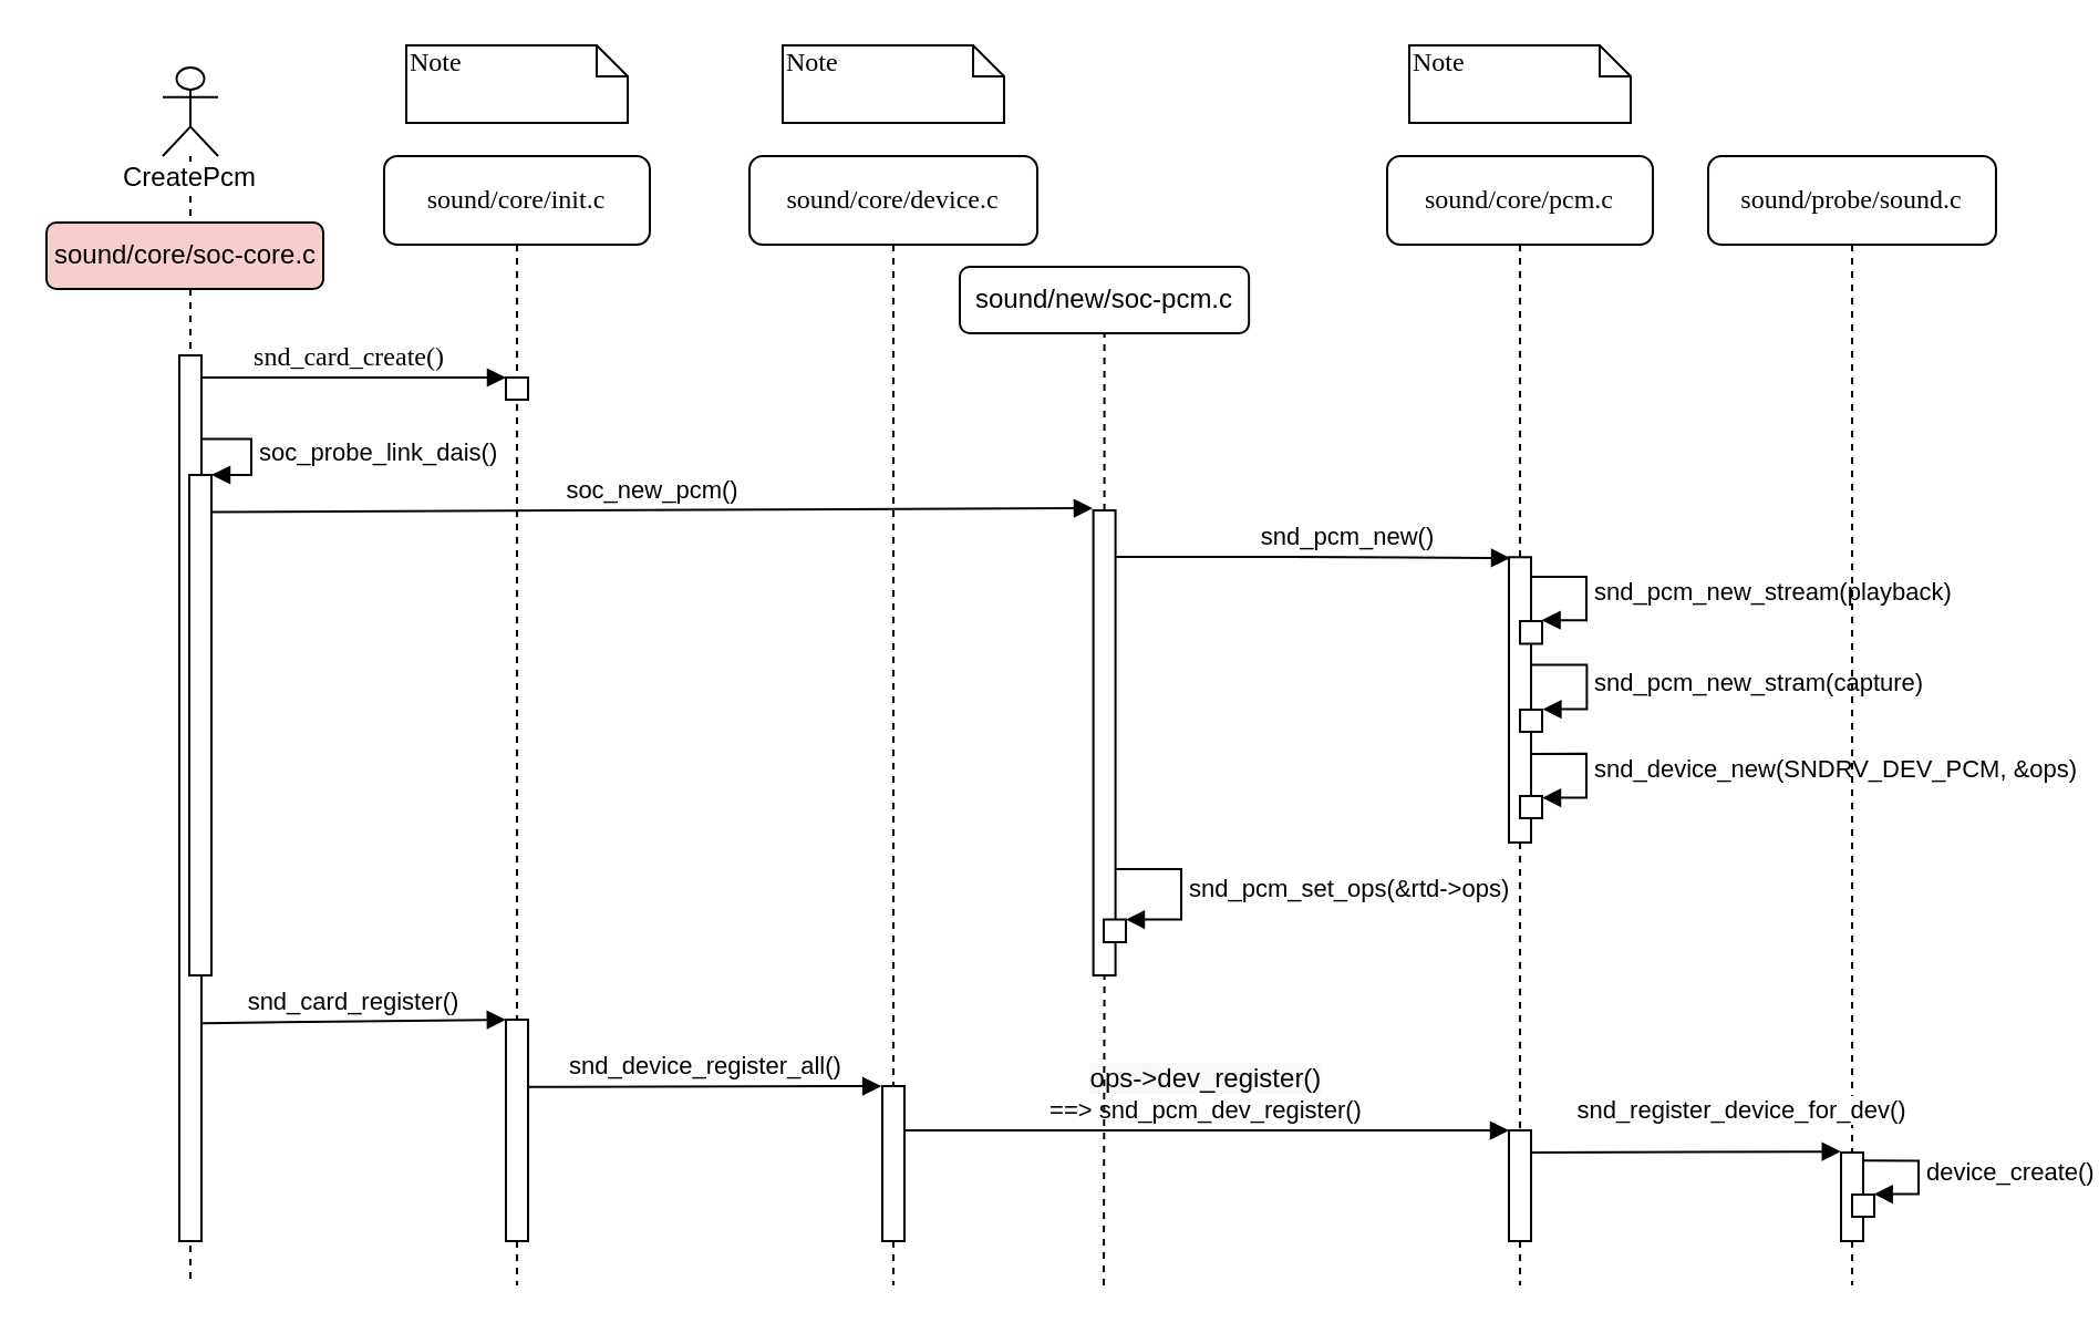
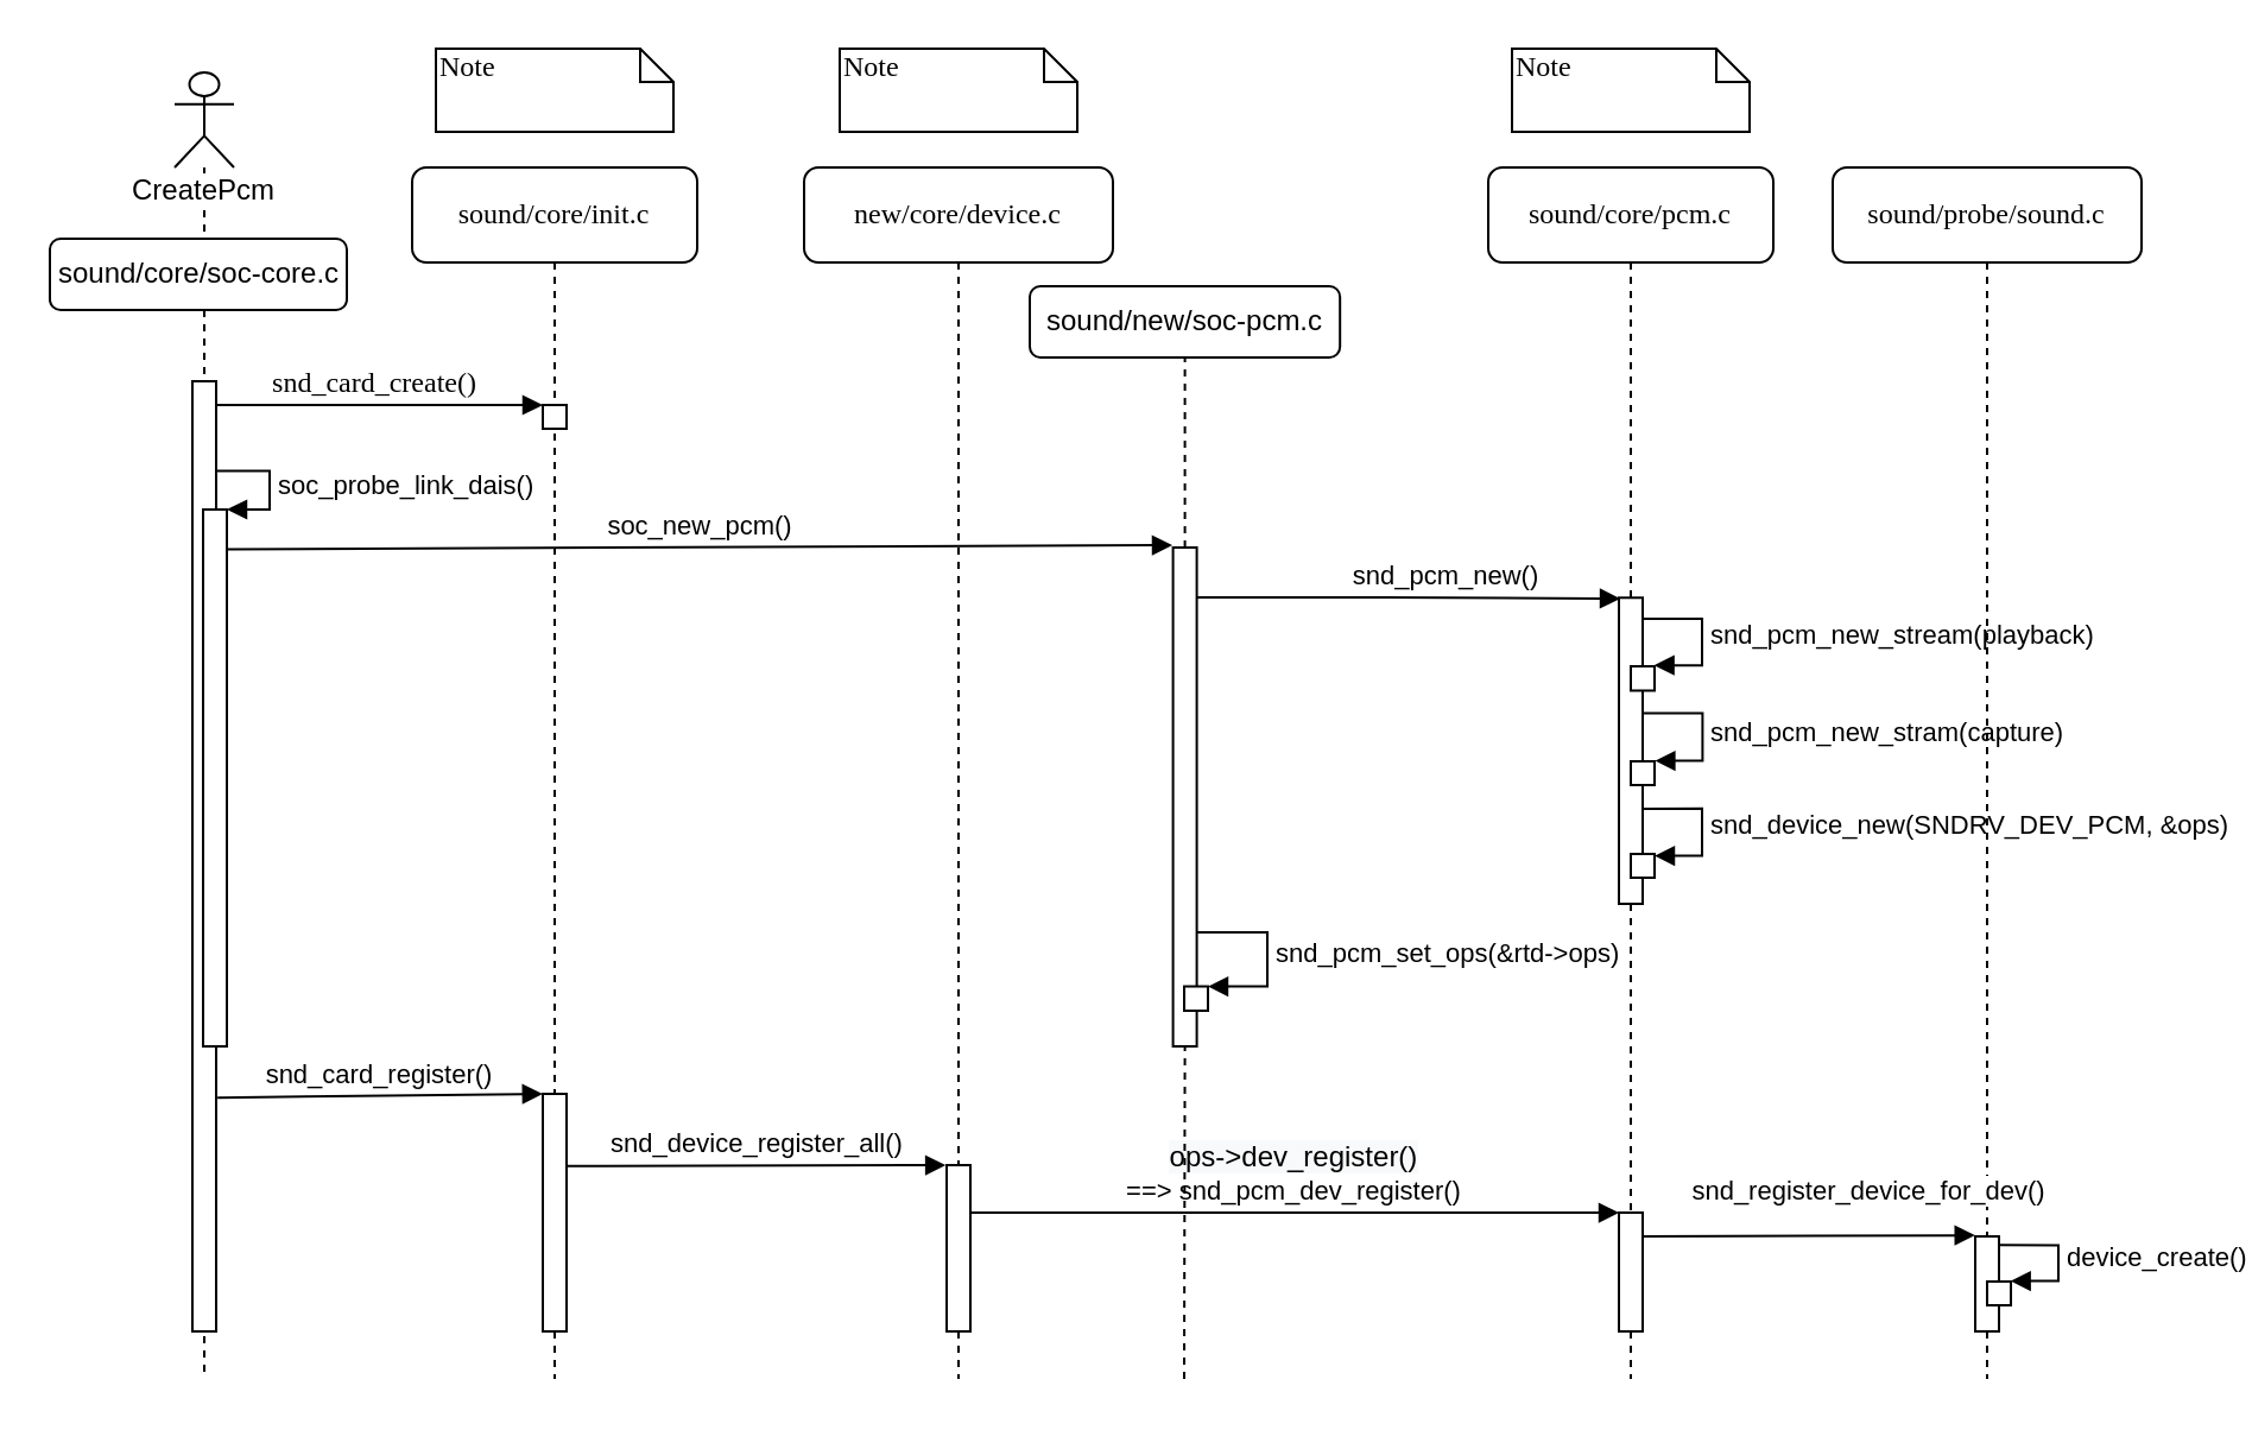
- <mxCell id="5" value="sound/core/device.c&lt;br&gt;" style="shape=umlLifeline;perimeter=lifelinePerimeter;whiteSpace=wrap;html=1;container=1;collapsible=0;recursiveResize=0;outlineConnect=0;rounded=1;shadow=0;comic=0;labelBackgroundColor=none;strokeWidth=1;fontFamily=Verdana;fontSize=12;align=center;" parent="1" vertex="1"><mxGeometry x="338" y="70" width="130" height="510" as="geometry" /></mxCell>
+ <mxCell id="5" value="new/core/device.c&lt;br&gt;" style="shape=umlLifeline;perimeter=lifelinePerimeter;whiteSpace=wrap;html=1;container=1;collapsible=0;recursiveResize=0;outlineConnect=0;rounded=1;shadow=0;comic=0;labelBackgroundColor=none;strokeWidth=1;fontFamily=Verdana;fontSize=12;align=center;" parent="1" vertex="1"><mxGeometry x="338" y="70" width="130" height="510" as="geometry" /></mxCell>
- <mxCell id="26" value="sound/core/soc-core.c" style="rounded=1;whiteSpace=wrap;html=1;fillColor=#f8cecc;" parent="1" vertex="1"><mxGeometry x="20.5" y="100" width="125" height="30" as="geometry" /></mxCell>
+ <mxCell id="26" value="sound/core/soc-core.c" style="rounded=1;whiteSpace=wrap;html=1;" parent="1" vertex="1"><mxGeometry x="20.5" y="100" width="125" height="30" as="geometry" /></mxCell>
